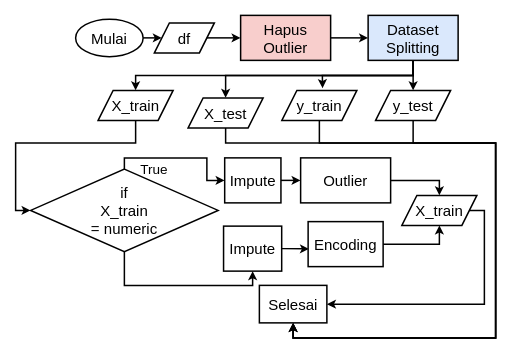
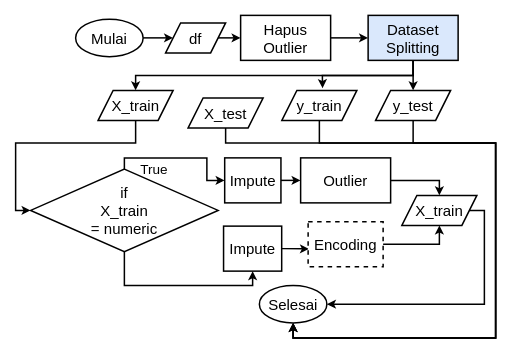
- <mxCell id="5" value="df" style="shape=parallelogram;perimeter=parallelogramPerimeter;whiteSpace=wrap;html=1;fixedSize=1;fontSize=20;strokeWidth=2;" vertex="1" parent="2"><mxGeometry x="185" y="10" width="80" height="40" as="geometry" /></mxCell>
+ <mxCell id="5" value="df" style="shape=parallelogram;perimeter=parallelogramPerimeter;whiteSpace=wrap;html=1;fixedSize=1;fontSize=20;strokeWidth=2;" vertex="1" parent="2"><mxGeometry x="200" y="10" width="80" height="40" as="geometry" /></mxCell>
- <mxCell id="6" value="Hapus&lt;br&gt;Outlier" style="rounded=0;whiteSpace=wrap;html=1;fontSize=20;strokeWidth=2;fillColor=#f8cecc;" vertex="1" parent="2"><mxGeometry x="300" width="120" height="60" as="geometry" /></mxCell>
+ <mxCell id="6" value="Hapus&lt;br&gt;Outlier" style="rounded=0;whiteSpace=wrap;html=1;fontSize=20;strokeWidth=2;" vertex="1" parent="2"><mxGeometry x="300" width="120" height="60" as="geometry" /></mxCell>
- <mxCell id="17" value="" style="endArrow=classic;html=1;rounded=0;fontSize=20;strokeWidth=2;exitX=0.5;exitY=1;exitDx=0;exitDy=0;entryX=0.5;entryY=0;entryDx=0;entryDy=0;" edge="1" parent="2" source="7" target="9"><mxGeometry x="20" width="50" height="50" as="geometry"><mxPoint x="340" y="150" as="sourcePoint" /><mxPoint x="390" y="100" as="targetPoint" /><Array as="points"><mxPoint x="530" y="80" /><mxPoint x="280" y="80" /></Array></mxGeometry></mxCell>
- <mxCell id="31" value="Encoding" style="rounded=0;whiteSpace=wrap;html=1;fontSize=20;strokeWidth=2;" vertex="1" parent="2"><mxGeometry x="390" y="275" width="100" height="60" as="geometry" /></mxCell>
+ <mxCell id="31" value="Encoding" style="rounded=0;whiteSpace=wrap;html=1;fontSize=20;strokeWidth=2;dashed=1;" vertex="1" parent="2"><mxGeometry x="390" y="275" width="100" height="60" as="geometry" /></mxCell>
- <mxCell id="4" value="&lt;font style=&quot;font-size: 20px&quot;&gt;Selesai&lt;/font&gt;" style="whiteSpace=wrap;html=1;strokeWidth=2;rounded=0;" vertex="1" parent="2"><mxGeometry x="325" y="360" width="90" height="50" as="geometry" /></mxCell>
+ <mxCell id="4" value="&lt;font style=&quot;font-size: 20px&quot;&gt;Selesai&lt;/font&gt;" style="ellipse;whiteSpace=wrap;html=1;strokeWidth=2;" vertex="1" parent="2"><mxGeometry x="325" y="360" width="90" height="50" as="geometry" /></mxCell>
